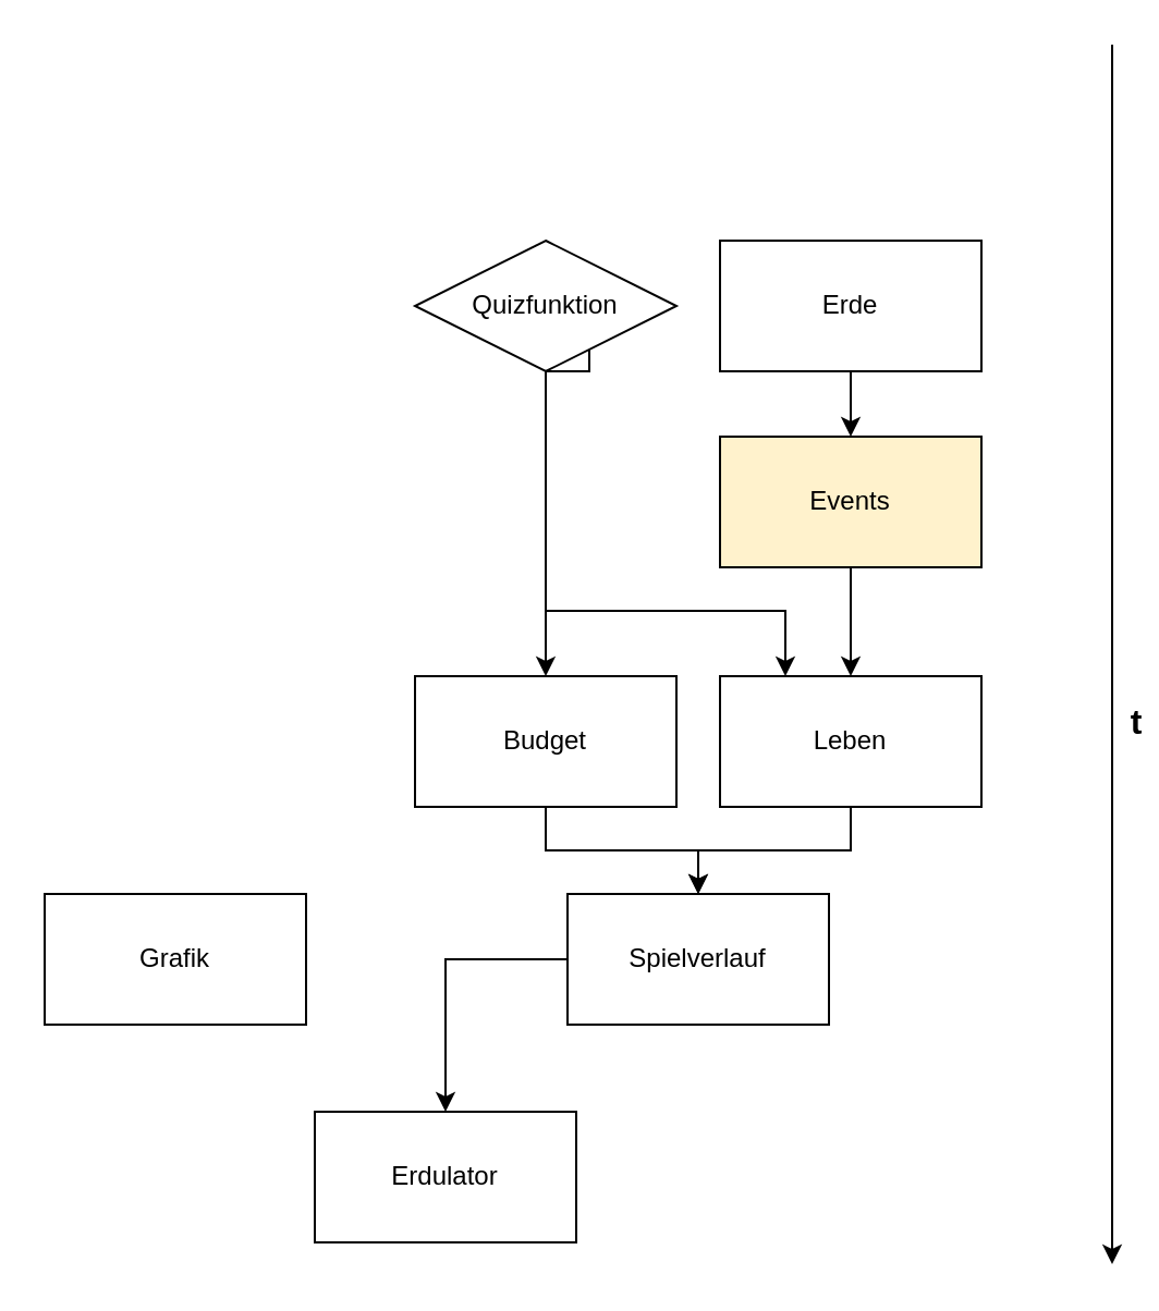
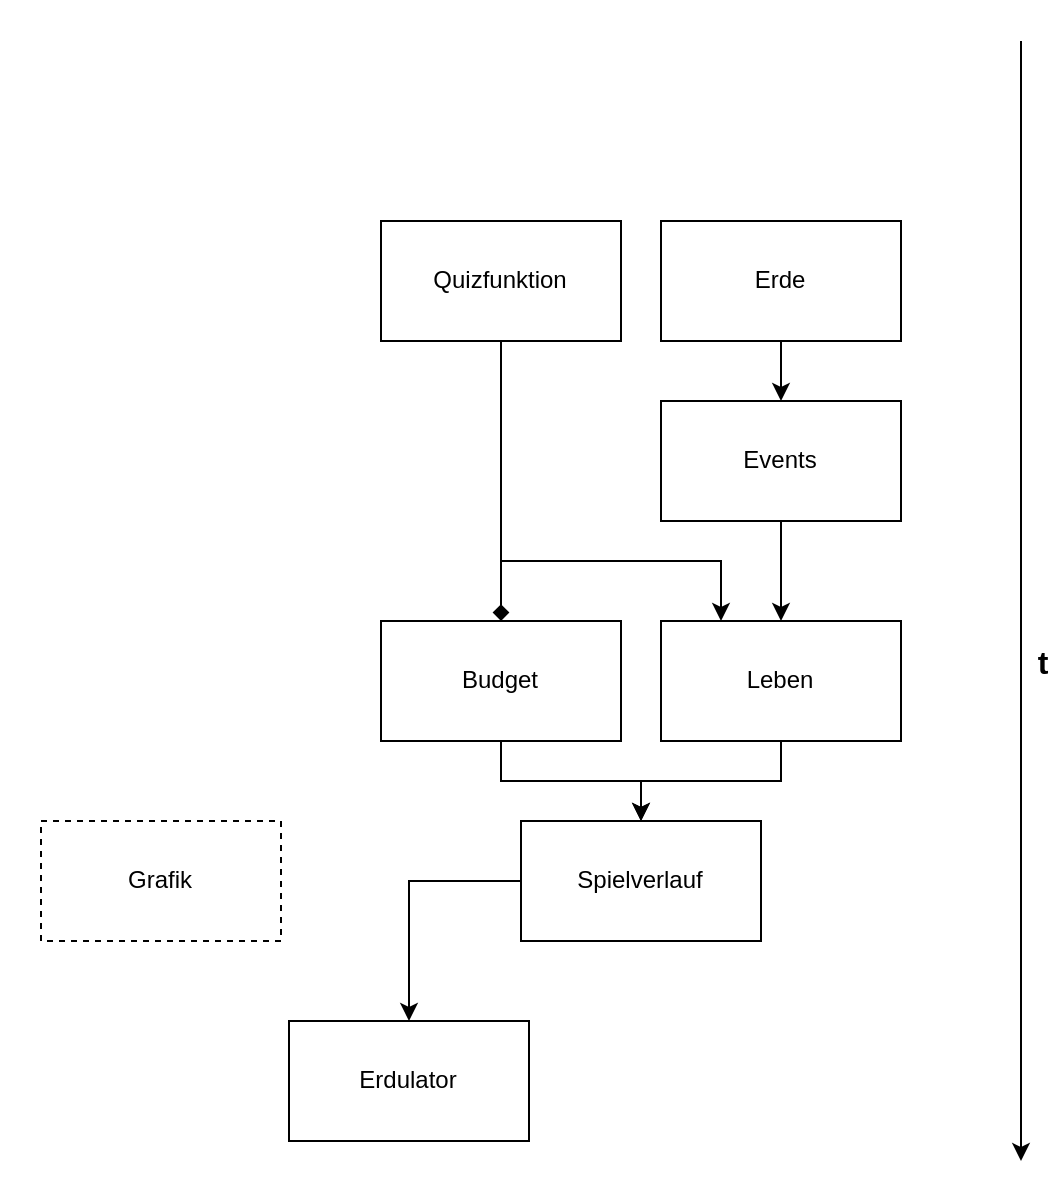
- <mxCell id="14" value="Quizfunktion" style="rhombus;whiteSpace=wrap;html=1;" vertex="1" parent="1"><mxGeometry x="190" y="110" width="120" height="60" as="geometry" /></mxCell>
+ <mxCell id="14" value="Quizfunktion" style="rounded=0;whiteSpace=wrap;html=1;" vertex="1" parent="1"><mxGeometry x="190" y="110" width="120" height="60" as="geometry" /></mxCell>
- <mxCell id="7" value="Events" style="rounded=0;whiteSpace=wrap;html=1;fillColor=#fff2cc;" vertex="1" parent="1"><mxGeometry x="330" y="200" width="120" height="60" as="geometry" /></mxCell>
+ <mxCell id="7" value="Events" style="rounded=0;whiteSpace=wrap;html=1;" vertex="1" parent="1"><mxGeometry x="330" y="200" width="120" height="60" as="geometry" /></mxCell>
- <mxCell id="12" style="edgeStyle=orthogonalEdgeStyle;rounded=0;orthogonalLoop=1;jettySize=auto;html=1;" edge="1" parent="1" source="14" target="9"><mxGeometry relative="1" as="geometry"><Array as="points"><mxPoint x="250" y="290" /><mxPoint x="250" y="290" /></Array></mxGeometry></mxCell>
+ <mxCell id="12" style="edgeStyle=orthogonalEdgeStyle;rounded=0;orthogonalLoop=1;jettySize=auto;html=1;endArrow=diamond;" edge="1" parent="1" source="14" target="9"><mxGeometry relative="1" as="geometry"><Array as="points"><mxPoint x="250" y="290" /><mxPoint x="250" y="290" /></Array></mxGeometry></mxCell>
- <mxCell id="18" value="Grafik" style="rounded=0;whiteSpace=wrap;html=1;" vertex="1" parent="1"><mxGeometry x="20" y="410" width="120" height="60" as="geometry" /></mxCell>
+ <mxCell id="18" value="Grafik" style="rounded=0;whiteSpace=wrap;html=1;dashed=1;" vertex="1" parent="1"><mxGeometry x="20" y="410" width="120" height="60" as="geometry" /></mxCell>
